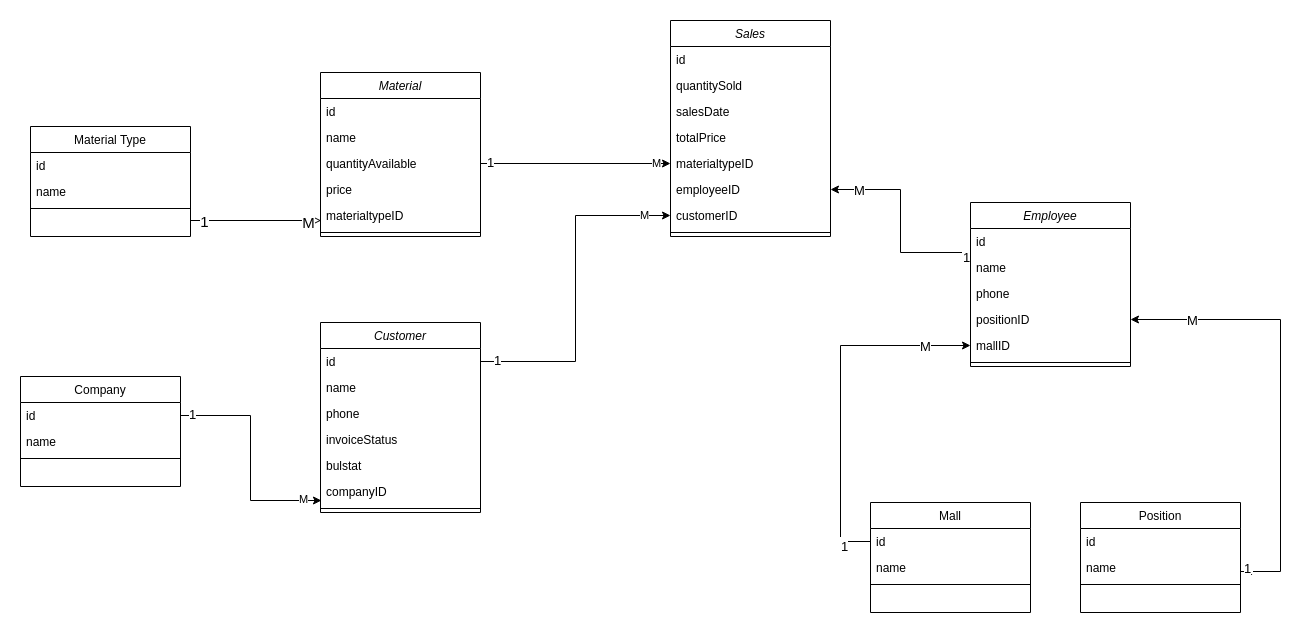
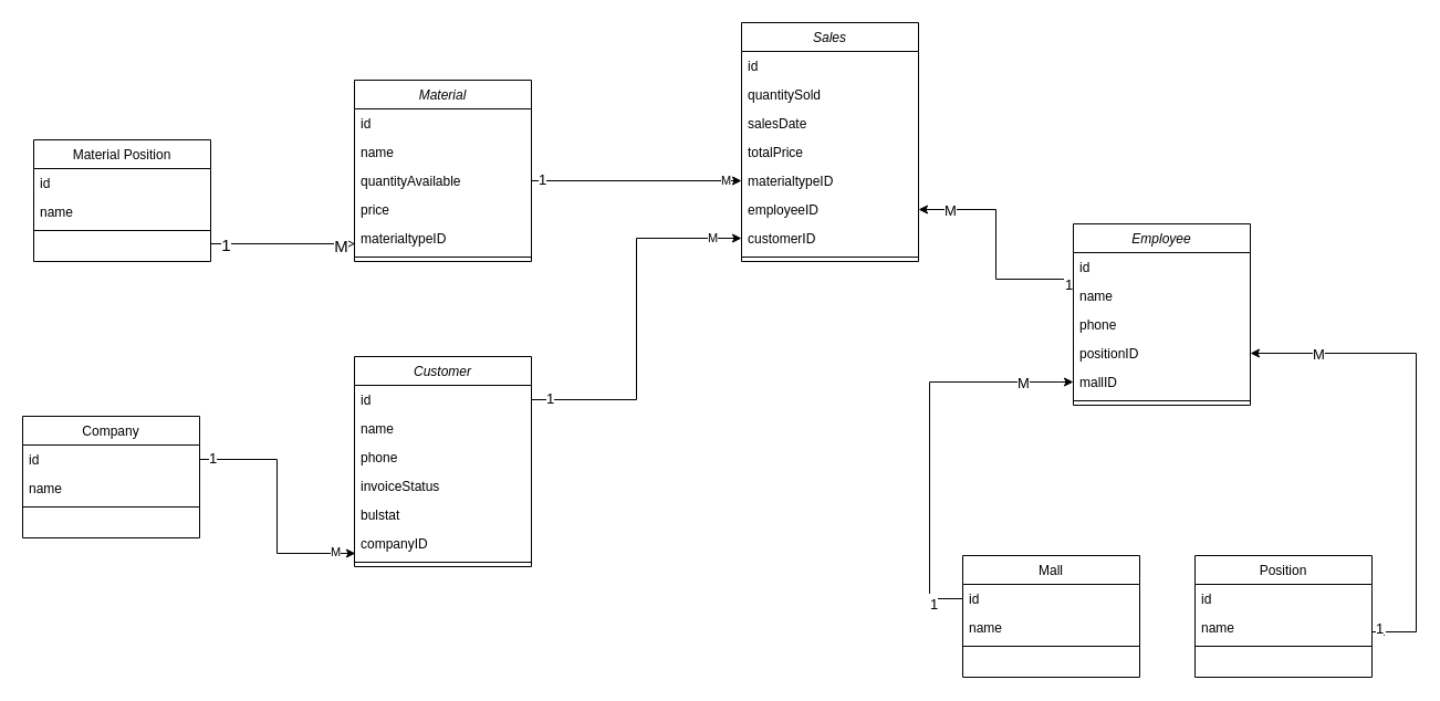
- <mxCell id="9" value="Material Type" style="swimlane;fontStyle=0;align=center;verticalAlign=top;childLayout=stackLayout;horizontal=1;startSize=26;horizontalStack=0;resizeParent=1;resizeLast=0;collapsible=1;marginBottom=0;rounded=0;shadow=0;strokeWidth=1;" parent="1" vertex="1"><mxGeometry x="30" y="126" width="160" height="110" as="geometry"><mxRectangle x="340" y="380" width="170" height="26" as="alternateBounds" /></mxGeometry></mxCell>
+ <mxCell id="9" value="Material Position" style="swimlane;fontStyle=0;align=center;verticalAlign=top;childLayout=stackLayout;horizontal=1;startSize=26;horizontalStack=0;resizeParent=1;resizeLast=0;collapsible=1;marginBottom=0;rounded=0;shadow=0;strokeWidth=1;" parent="1" vertex="1"><mxGeometry x="30" y="126" width="160" height="110" as="geometry"><mxRectangle x="340" y="380" width="170" height="26" as="alternateBounds" /></mxGeometry></mxCell>
